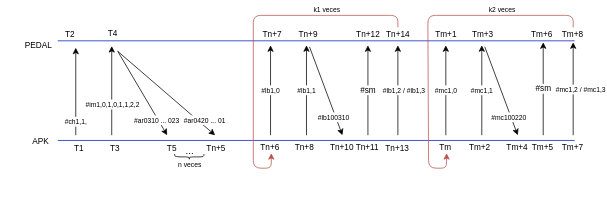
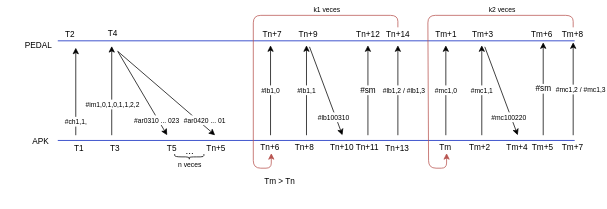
+ <mxCell id="63" value="&lt;font style=&quot;font-size: 11px;&quot;&gt;Tm &amp;gt; Tn&lt;/font&gt;" style="text;html=1;align=center;verticalAlign=middle;resizable=0;points=[];autosize=1;strokeColor=none;fillColor=none;fontSize=9;" vertex="1" parent="1"><mxGeometry x="340" y="228.43" width="64" height="28" as="geometry" /></mxCell>
